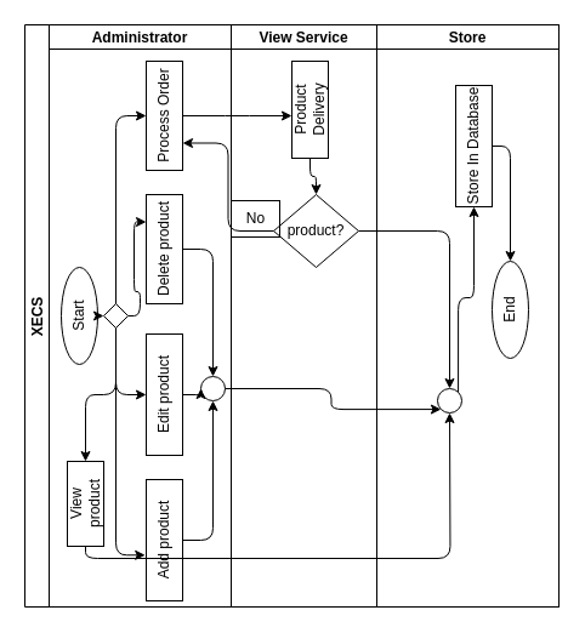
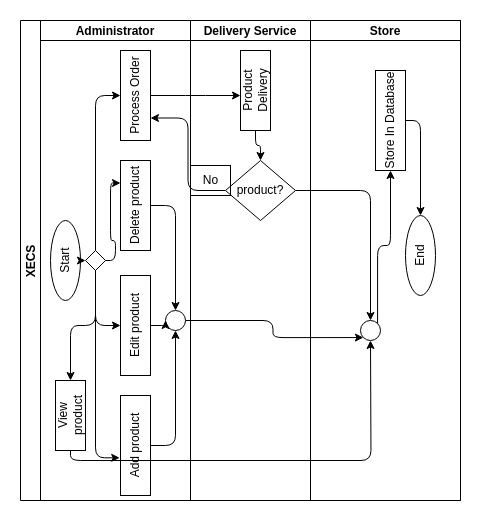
- <mxCell id="21" value="View Service" style="swimlane;startSize=20;fillColor=none;strokeColor=#000000;fontColor=#000000;" parent="2" vertex="1"><mxGeometry x="170" width="120" height="480" as="geometry" /></mxCell>
+ <mxCell id="21" value="Delivery Service" style="swimlane;startSize=20;fillColor=none;strokeColor=#000000;fontColor=#000000;" parent="2" vertex="1"><mxGeometry x="170" width="120" height="480" as="geometry" /></mxCell>
